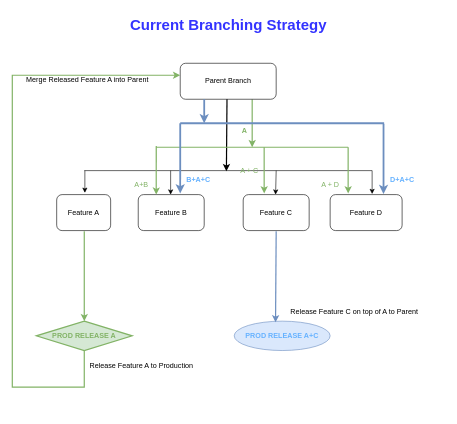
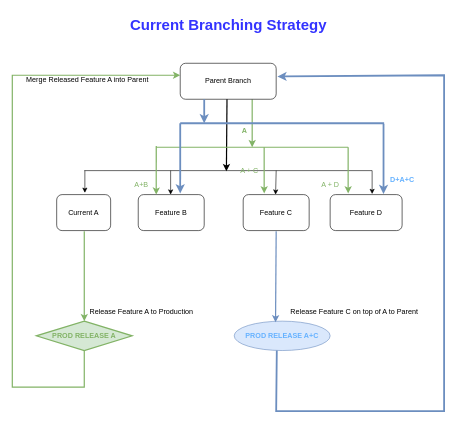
- <mxCell id="31" value="&lt;font style=&quot;color: rgb(102, 178, 255);&quot;&gt;&lt;b&gt;B+A+C&lt;/b&gt;&lt;/font&gt;" style="text;html=1;align=center;verticalAlign=middle;resizable=0;points=[];autosize=1;strokeColor=none;fillColor=none;" vertex="1" parent="1"><mxGeometry x="300" y="285" width="60" height="30" as="geometry" /></mxCell>
- <mxCell id="4" value="Feature A" style="rounded=1;whiteSpace=wrap;html=1;" vertex="1" parent="1"><mxGeometry x="94" y="324" width="90" height="60" as="geometry" /></mxCell>
+ <mxCell id="4" value="Current A" style="rounded=1;whiteSpace=wrap;html=1;" vertex="1" parent="1"><mxGeometry x="94" y="324" width="90" height="60" as="geometry" /></mxCell>
+ <mxCell id="27" value="" style="endArrow=classic;html=1;rounded=0;exitX=0.444;exitY=1;exitDx=0;exitDy=0;exitPerimeter=0;entryX=1.013;entryY=0.367;entryDx=0;entryDy=0;entryPerimeter=0;strokeWidth=3;fillColor=#dae8fc;strokeColor=#6c8ebf;" edge="1" parent="1" source="24" target="3"><mxGeometry width="50" height="50" relative="1" as="geometry"><mxPoint x="380" y="425" as="sourcePoint" /><mxPoint x="740" y="125" as="targetPoint" /><Array as="points"><mxPoint x="460" y="685" /><mxPoint x="740" y="685" /><mxPoint x="740" y="125" /></Array></mxGeometry></mxCell>
- <mxCell id="33" value="Release Feature A to Production" style="text;html=1;align=center;verticalAlign=middle;resizable=0;points=[];autosize=1;strokeColor=none;fillColor=none;" vertex="1" parent="1"><mxGeometry x="135" y="595" width="200" height="30" as="geometry" /></mxCell>
+ <mxCell id="33" value="Release Feature A to Production" style="text;html=1;align=center;verticalAlign=middle;resizable=0;points=[];autosize=1;strokeColor=none;fillColor=none;" vertex="1" parent="1"><mxGeometry x="135" y="505" width="200" height="30" as="geometry" /></mxCell>
